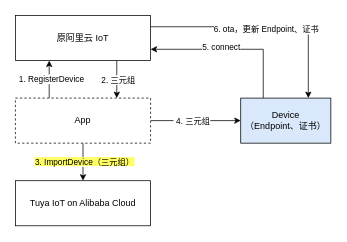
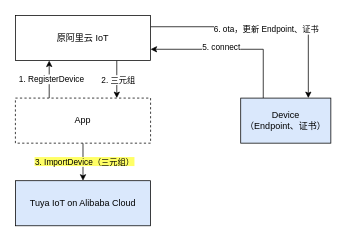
- <mxCell id="4" style="edgeStyle=orthogonalEdgeStyle;rounded=0;orthogonalLoop=1;jettySize=auto;html=1;exitX=1;exitY=0.5;exitDx=0;exitDy=0;entryX=0;entryY=0.5;entryDx=0;entryDy=0;" edge="1" parent="1" source="8" target="11"><mxGeometry relative="1" as="geometry" /></mxCell>
- <mxCell id="5" value="&amp;nbsp;4. 三元组" style="edgeLabel;html=1;align=center;verticalAlign=middle;resizable=0;points=[];" vertex="1" connectable="0" parent="4"><mxGeometry x="-0.1" relative="1" as="geometry"><mxPoint as="offset" /></mxGeometry></mxCell>
- <mxCell id="17" value="Tuya IoT on Alibaba Cloud" style="rounded=0;whiteSpace=wrap;html=1;" vertex="1" parent="1"><mxGeometry x="20" y="240" width="180" height="60" as="geometry" /></mxCell>
+ <mxCell id="17" value="Tuya IoT on Alibaba Cloud" style="rounded=0;whiteSpace=wrap;html=1;fillColor=#dae8fc;" vertex="1" parent="1"><mxGeometry x="20" y="240" width="180" height="60" as="geometry" /></mxCell>
